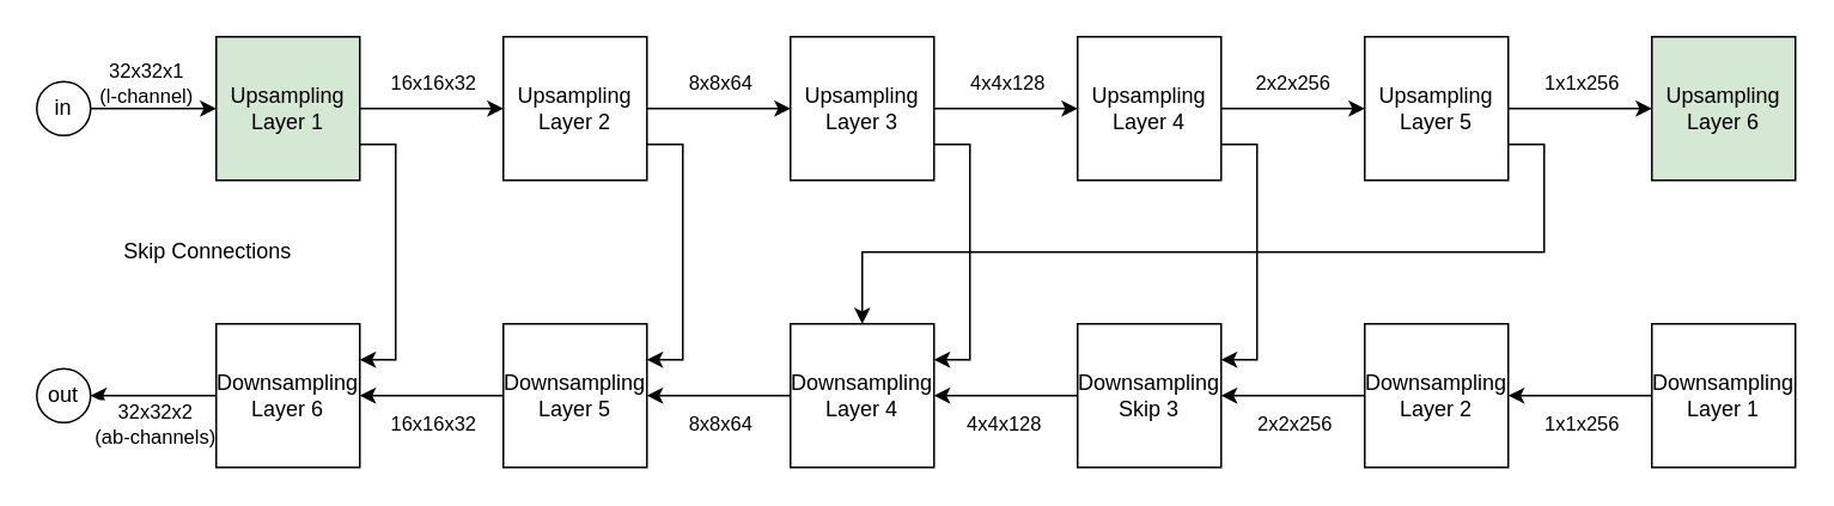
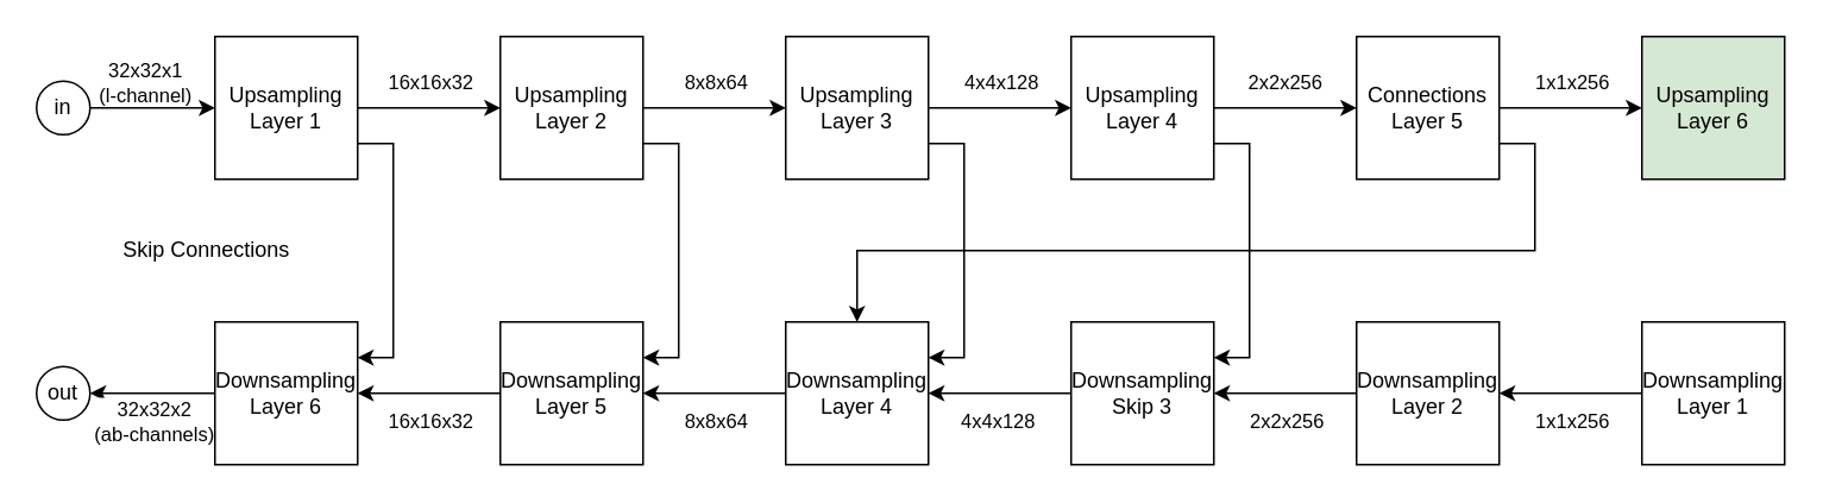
- <mxCell id="5" value="Upsampling Layer 1" style="whiteSpace=wrap;html=1;aspect=fixed;fillColor=#d5e8d4;" vertex="1" parent="1"><mxGeometry x="120" y="20" width="80" height="80" as="geometry" /></mxCell>
+ <mxCell id="5" value="Upsampling Layer 1" style="whiteSpace=wrap;html=1;aspect=fixed;" vertex="1" parent="1"><mxGeometry x="120" y="20" width="80" height="80" as="geometry" /></mxCell>
- <mxCell id="24" value="Upsampling Layer 5" style="whiteSpace=wrap;html=1;aspect=fixed;" vertex="1" parent="1"><mxGeometry x="760" y="20" width="80" height="80" as="geometry" /></mxCell>
+ <mxCell id="24" value="Connections Layer 5" style="whiteSpace=wrap;html=1;aspect=fixed;" vertex="1" parent="1"><mxGeometry x="760" y="20" width="80" height="80" as="geometry" /></mxCell>
